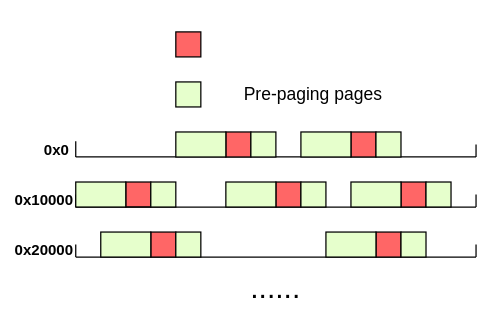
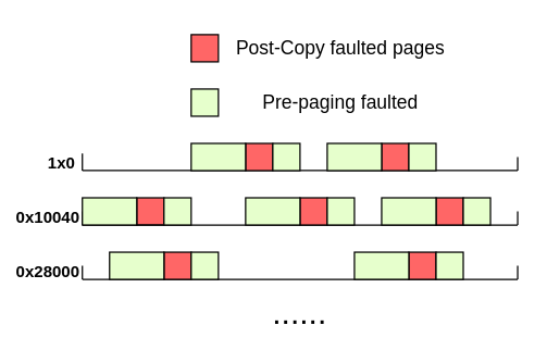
+ <mxCell id="19" value="&lt;font style=&quot;font-size: 14px;&quot;&gt;Post-Copy faulted pages&lt;/font&gt;" style="text;html=1;strokeColor=none;fillColor=none;align=center;verticalAlign=middle;whiteSpace=wrap;rounded=0;" vertex="1" parent="1"><mxGeometry x="170" y="20" width="160" height="30" as="geometry" /></mxCell>
- <mxCell id="38" value="&lt;font style=&quot;font-size: 14px;&quot;&gt;Pre-paging pages&lt;/font&gt;" style="text;html=1;strokeColor=none;fillColor=none;align=center;verticalAlign=middle;whiteSpace=wrap;rounded=0;" vertex="1" parent="1"><mxGeometry x="170" y="60" width="160" height="30" as="geometry" /></mxCell>
+ <mxCell id="38" value="&lt;font style=&quot;font-size: 14px;&quot;&gt;Pre-paging faulted&lt;/font&gt;" style="text;html=1;strokeColor=none;fillColor=none;align=center;verticalAlign=middle;whiteSpace=wrap;rounded=0;" vertex="1" parent="1"><mxGeometry x="170" y="60" width="160" height="30" as="geometry" /></mxCell>
- <mxCell id="12" value="&lt;b&gt;0x0&lt;/b&gt;" style="text;html=1;strokeColor=none;fillColor=none;align=center;verticalAlign=middle;whiteSpace=wrap;rounded=0;" vertex="1" parent="1"><mxGeometry x="30" y="105" width="30" height="30" as="geometry" /></mxCell>
+ <mxCell id="12" value="&lt;b&gt;1x0&lt;/b&gt;" style="text;html=1;strokeColor=none;fillColor=none;align=center;verticalAlign=middle;whiteSpace=wrap;rounded=0;" vertex="1" parent="1"><mxGeometry x="30" y="105" width="30" height="30" as="geometry" /></mxCell>
- <mxCell id="13" value="&lt;b&gt;0x10000&lt;/b&gt;" style="text;html=1;strokeColor=none;fillColor=none;align=center;verticalAlign=middle;whiteSpace=wrap;rounded=0;" vertex="1" parent="1"><mxGeometry x="20" y="145" width="30" height="30" as="geometry" /></mxCell>
+ <mxCell id="13" value="&lt;b&gt;0x10040&lt;/b&gt;" style="text;html=1;strokeColor=none;fillColor=none;align=center;verticalAlign=middle;whiteSpace=wrap;rounded=0;" vertex="1" parent="1"><mxGeometry x="20" y="145" width="30" height="30" as="geometry" /></mxCell>
- <mxCell id="14" value="&lt;b&gt;0x20000&lt;/b&gt;" style="text;html=1;strokeColor=none;fillColor=none;align=center;verticalAlign=middle;whiteSpace=wrap;rounded=0;" vertex="1" parent="1"><mxGeometry x="20" y="185" width="30" height="30" as="geometry" /></mxCell>
+ <mxCell id="14" value="&lt;b&gt;0x28000&lt;/b&gt;" style="text;html=1;strokeColor=none;fillColor=none;align=center;verticalAlign=middle;whiteSpace=wrap;rounded=0;" vertex="1" parent="1"><mxGeometry x="20" y="185" width="30" height="30" as="geometry" /></mxCell>
